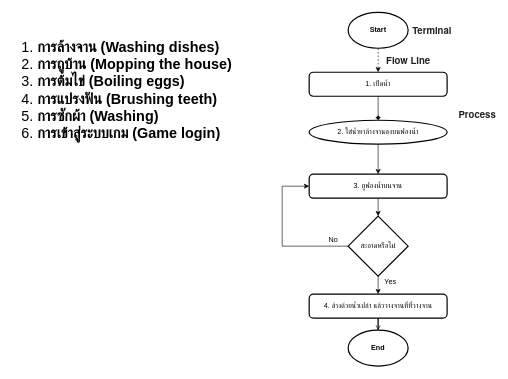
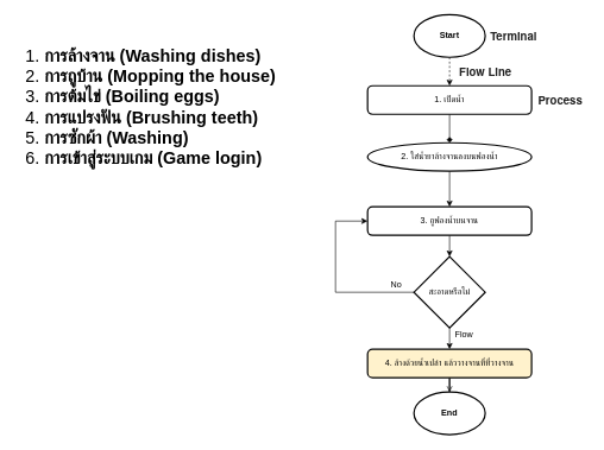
- <mxCell id="8" value="&lt;span style=&quot;color: rgb(34 , 34 , 34) ; font-family: &amp;quot;helvetica neue&amp;quot; , &amp;quot;helvetica&amp;quot; , &amp;quot;nimbus sans l&amp;quot; , &amp;quot;arial&amp;quot; , &amp;quot;liberation sans&amp;quot; , sans-serif ; font-size: 16px ; background-color: rgb(255 , 255 , 255)&quot;&gt;Process&lt;/span&gt;" style="text;html=1;align=center;verticalAlign=middle;resizable=0;points=[];autosize=1;strokeColor=none;fontStyle=1" parent="1" vertex="1"><mxGeometry x="755" y="180" width="80" height="20" as="geometry" /></mxCell>
+ <mxCell id="8" value="&lt;span style=&quot;color: rgb(34 , 34 , 34) ; font-family: &amp;quot;helvetica neue&amp;quot; , &amp;quot;helvetica&amp;quot; , &amp;quot;nimbus sans l&amp;quot; , &amp;quot;arial&amp;quot; , &amp;quot;liberation sans&amp;quot; , sans-serif ; font-size: 16px ; background-color: rgb(255 , 255 , 255)&quot;&gt;Process&lt;/span&gt;" style="text;html=1;align=center;verticalAlign=middle;resizable=0;points=[];autosize=1;strokeColor=none;fontStyle=1" parent="1" vertex="1"><mxGeometry x="745" y="130" width="80" height="20" as="geometry" /></mxCell>
- <mxCell id="15" value="Yes" style="text;html=1;align=center;verticalAlign=middle;resizable=0;points=[];autosize=1;strokeColor=none;" parent="1" vertex="1"><mxGeometry x="630" y="460" width="40" height="20" as="geometry" /></mxCell>
+ <mxCell id="15" value="Flow" style="text;html=1;align=center;verticalAlign=middle;resizable=0;points=[];autosize=1;strokeColor=none;" parent="1" vertex="1"><mxGeometry x="630" y="460" width="40" height="20" as="geometry" /></mxCell>
- <mxCell id="10" value="4. ล้างด้วยน้ำเปล่า แล้ววางจานที่ที่วางจาน" style="rounded=1;whiteSpace=wrap;html=1;absoluteArcSize=1;arcSize=14;strokeWidth=2;" parent="1" vertex="1"><mxGeometry x="515" y="490" width="230" height="40" as="geometry" /></mxCell>
+ <mxCell id="10" value="4. ล้างด้วยน้ำเปล่า แล้ววางจานที่ที่วางจาน" style="rounded=1;whiteSpace=wrap;html=1;absoluteArcSize=1;arcSize=14;strokeWidth=2;fillColor=#fff2cc;" parent="1" vertex="1"><mxGeometry x="515" y="490" width="230" height="40" as="geometry" /></mxCell>
